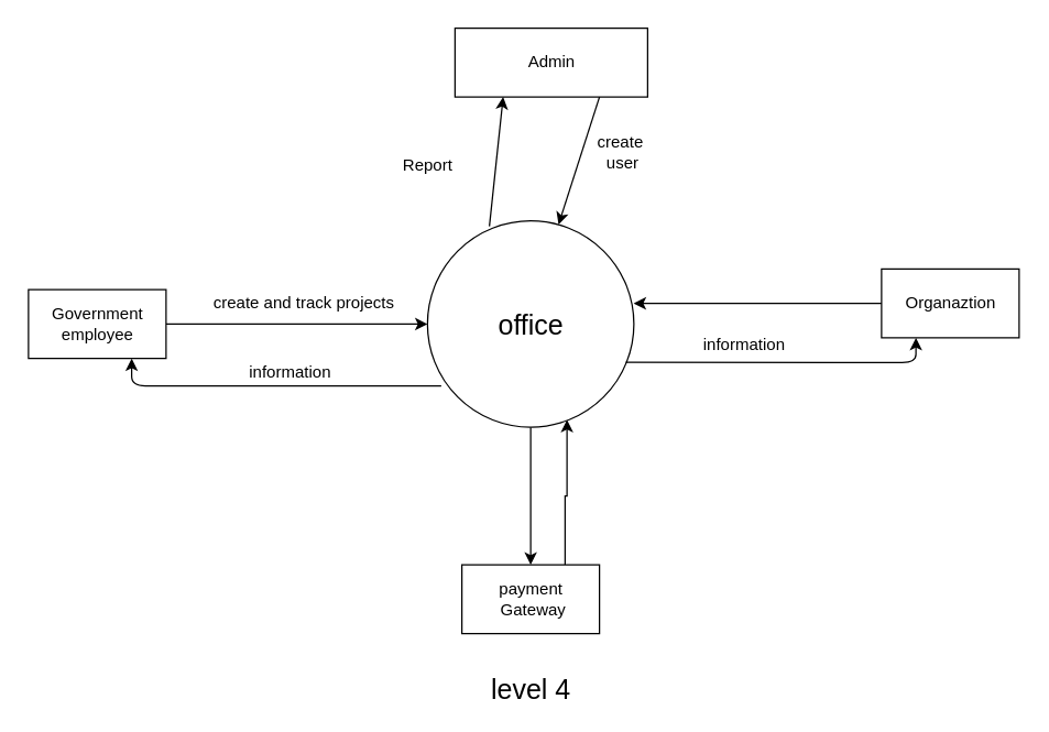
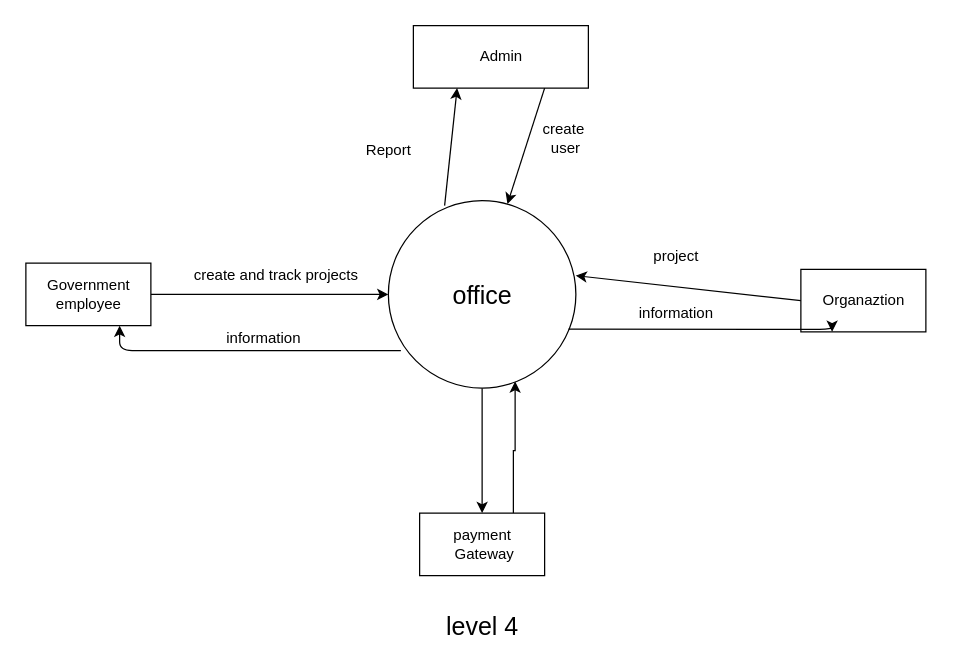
+ <mxCell id="10" value="project" style="text;html=1;align=center;verticalAlign=middle;resizable=0;points=[];autosize=1;" parent="1" vertex="1"><mxGeometry x="515" y="195" width="50" height="20" as="geometry" /></mxCell>
- <mxCell id="6" value="Organaztion" style="html=1;dashed=0;whitespace=wrap;" parent="1" vertex="1"><mxGeometry x="640" y="195" width="100" height="50" as="geometry" /></mxCell>
+ <mxCell id="6" value="Organaztion" style="html=1;dashed=0;whitespace=wrap;" parent="1" vertex="1"><mxGeometry x="640" y="215" width="100" height="50" as="geometry" /></mxCell>
